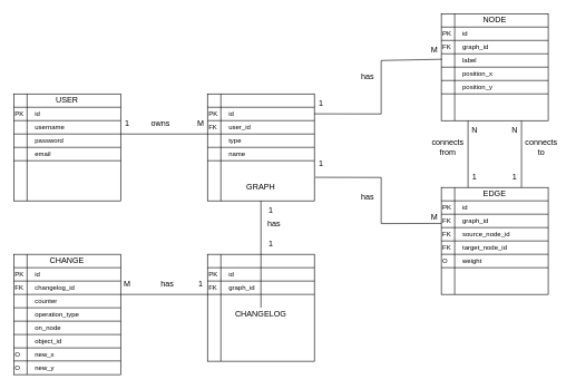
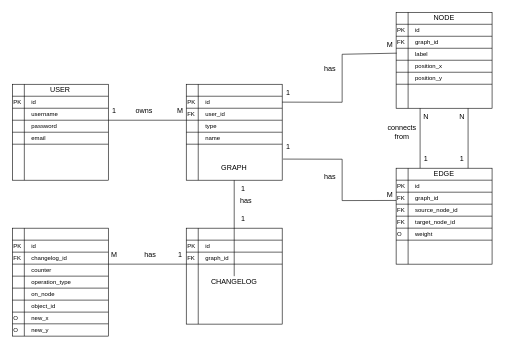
- <mxCell id="73" value="connects to" style="text;html=1;whiteSpace=wrap;strokeColor=none;fillColor=none;align=center;verticalAlign=middle;rounded=0;" parent="1" vertex="1"><mxGeometry x="780" y="205" width="60" height="30" as="geometry" /></mxCell>
- <mxCell id="88" value="CHANGE" style="text;html=1;whiteSpace=wrap;strokeColor=none;fillColor=none;align=center;verticalAlign=middle;rounded=0;" vertex="1" parent="1"><mxGeometry x="75" y="380" width="50" height="20" as="geometry" /></mxCell>
